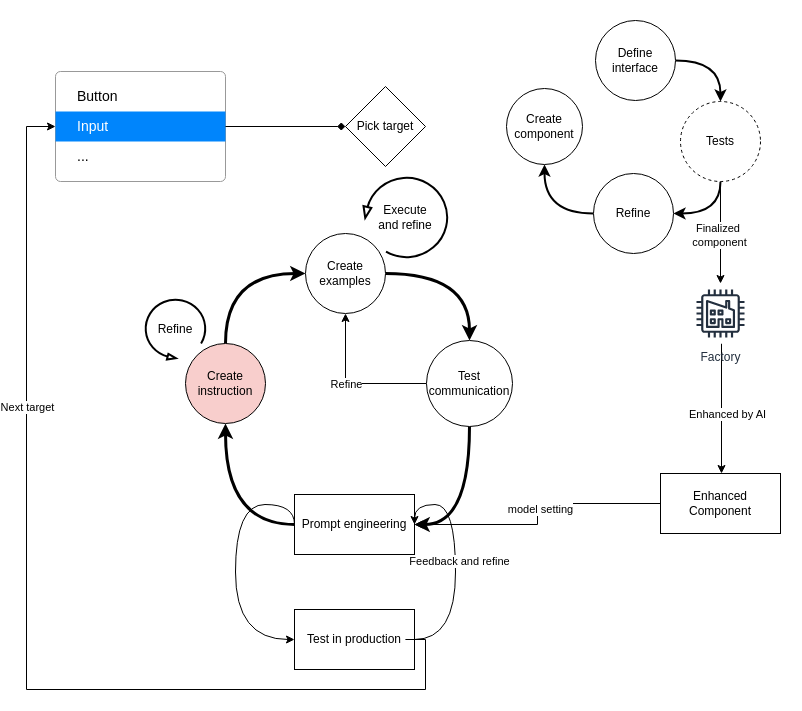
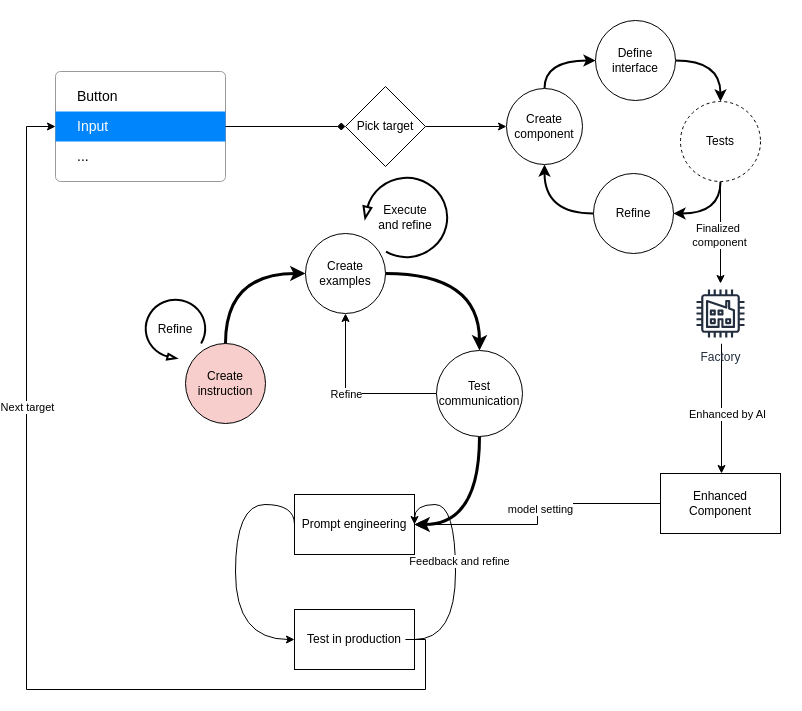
+ <mxCell id="36" style="edgeStyle=orthogonalEdgeStyle;rounded=0;orthogonalLoop=1;jettySize=auto;html=1;exitX=0.5;exitY=0;exitDx=0;exitDy=0;entryX=0;entryY=0.5;entryDx=0;entryDy=0;curved=1;strokeWidth=2;" edge="1" parent="1" source="37" target="39"><mxGeometry relative="1" as="geometry" /></mxCell>
+ <mxCell id="6" style="edgeStyle=orthogonalEdgeStyle;rounded=0;orthogonalLoop=1;jettySize=auto;html=1;exitX=1;exitY=0.5;exitDx=0;exitDy=0;" edge="1" parent="1" source="7" target="37"><mxGeometry relative="1" as="geometry" /></mxCell>
- <mxCell id="25" value="Test communication" style="ellipse;whiteSpace=wrap;html=1;aspect=fixed;" vertex="1" parent="1"><mxGeometry x="420" y="340" width="86" height="86" as="geometry" /></mxCell>
+ <mxCell id="25" value="Test communication" style="ellipse;whiteSpace=wrap;html=1;aspect=fixed;" vertex="1" parent="1"><mxGeometry x="430" y="350" width="86" height="86" as="geometry" /></mxCell>
- <mxCell id="15" style="edgeStyle=orthogonalEdgeStyle;rounded=0;orthogonalLoop=1;jettySize=auto;html=1;exitX=0;exitY=0.5;exitDx=0;exitDy=0;entryX=0.5;entryY=1;entryDx=0;entryDy=0;curved=1;strokeWidth=3;" edge="1" parent="1" source="17" target="19"><mxGeometry relative="1" as="geometry" /></mxCell>
